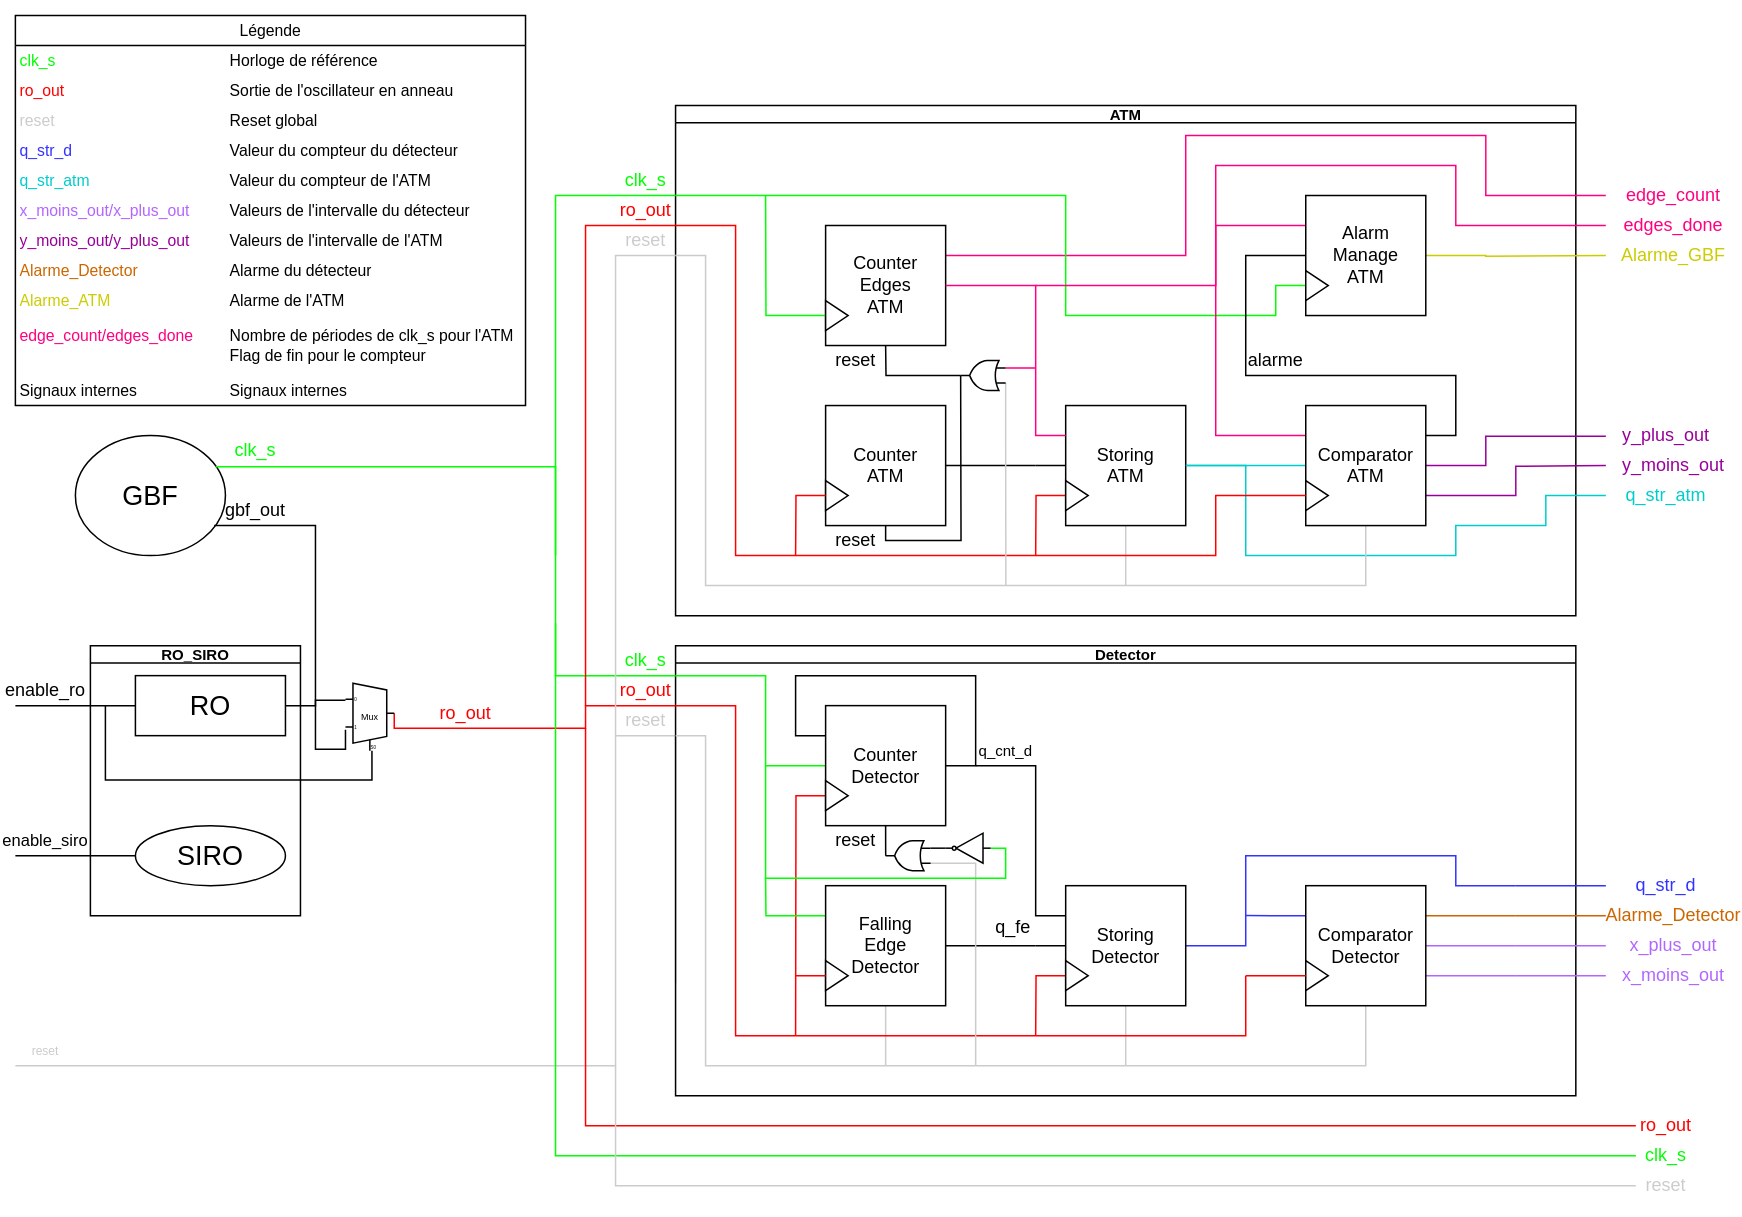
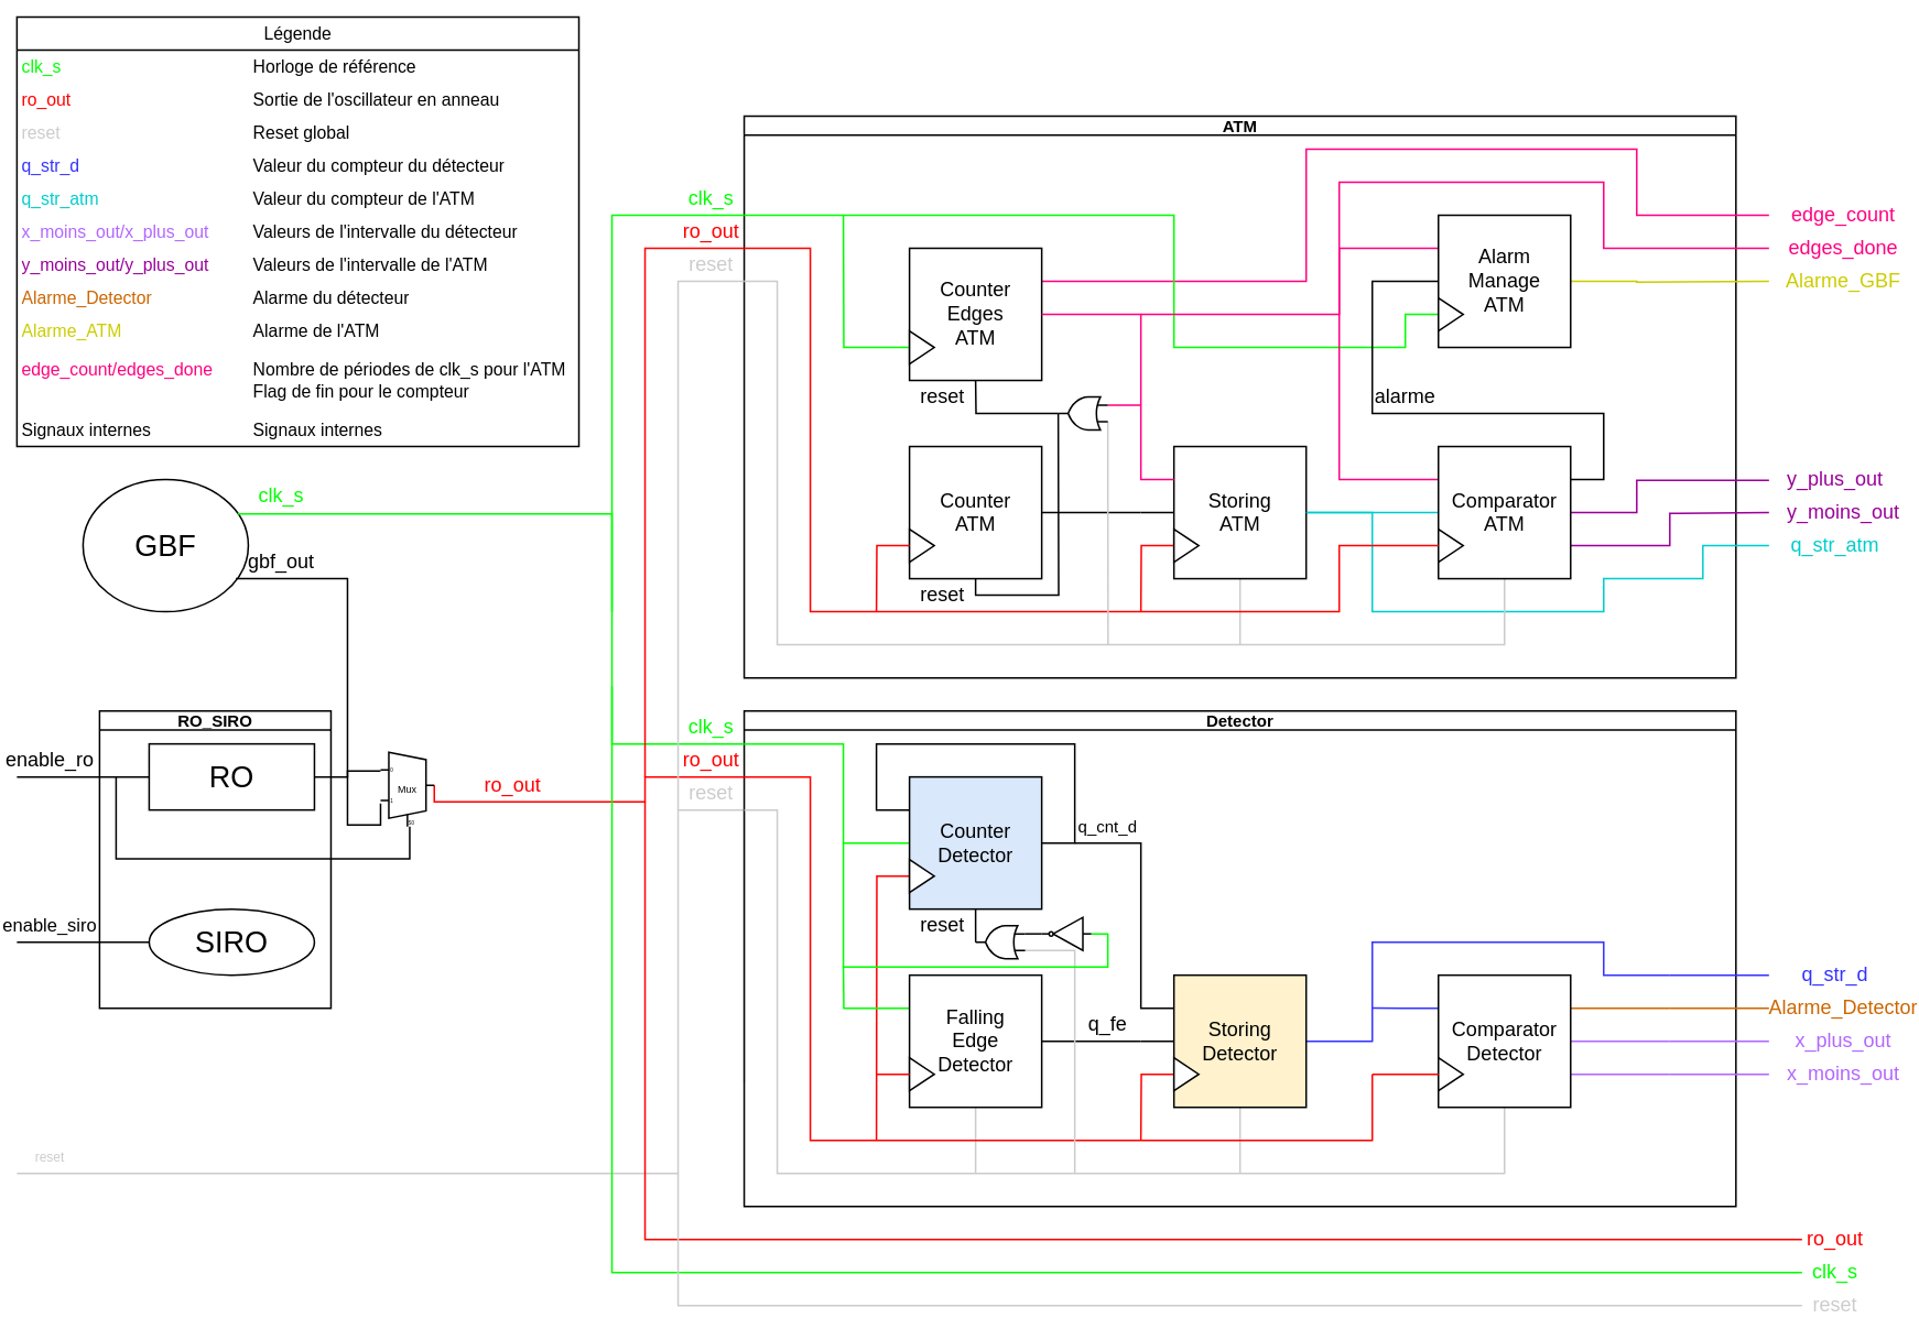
- <mxCell id="6" value="&lt;div&gt;&lt;font&gt;Counter&lt;br&gt;Detector&lt;/font&gt;&lt;/div&gt;" style="whiteSpace=wrap;html=1;aspect=fixed;strokeWidth=2;fontSize=24;fontColor=light-dark(#000000,#EDEDED);" parent="3" vertex="1"><mxGeometry x="200" y="79.97" width="160" height="160" as="geometry" /></mxCell>
+ <mxCell id="6" value="&lt;div&gt;&lt;font&gt;Counter&lt;br&gt;Detector&lt;/font&gt;&lt;/div&gt;" style="whiteSpace=wrap;html=1;aspect=fixed;strokeWidth=2;fontSize=24;fontColor=light-dark(#000000,#EDEDED);fillColor=#dae8fc;" parent="3" vertex="1"><mxGeometry x="200" y="79.97" width="160" height="160" as="geometry" /></mxCell>
- <mxCell id="37" value="&lt;font&gt;q_fe&lt;/font&gt;" style="text;html=1;align=center;verticalAlign=middle;whiteSpace=wrap;rounded=0;fontSize=24;" parent="3" vertex="1"><mxGeometry x="410" y="355" width="80" height="40" as="geometry" /></mxCell>
+ <mxCell id="37" value="&lt;font&gt;q_fe&lt;/font&gt;" style="text;html=1;align=center;verticalAlign=middle;whiteSpace=wrap;rounded=0;fontSize=24;" parent="3" vertex="1"><mxGeometry x="400" y="360" width="80" height="40" as="geometry" /></mxCell>
- <mxCell id="18" value="&lt;div&gt;&lt;font&gt;Storing&lt;br&gt;Detector&lt;/font&gt;&lt;/div&gt;" style="whiteSpace=wrap;html=1;aspect=fixed;strokeWidth=2;fontSize=24;fontColor=light-dark(#000000,#EDEDED);" parent="3" vertex="1"><mxGeometry x="520" y="319.97" width="160" height="160" as="geometry" /></mxCell>
+ <mxCell id="18" value="&lt;div&gt;&lt;font&gt;Storing&lt;br&gt;Detector&lt;/font&gt;&lt;/div&gt;" style="whiteSpace=wrap;html=1;aspect=fixed;strokeWidth=2;fontSize=24;fontColor=light-dark(#000000,#EDEDED);fillColor=#fff2cc;" parent="3" vertex="1"><mxGeometry x="520" y="319.97" width="160" height="160" as="geometry" /></mxCell>
